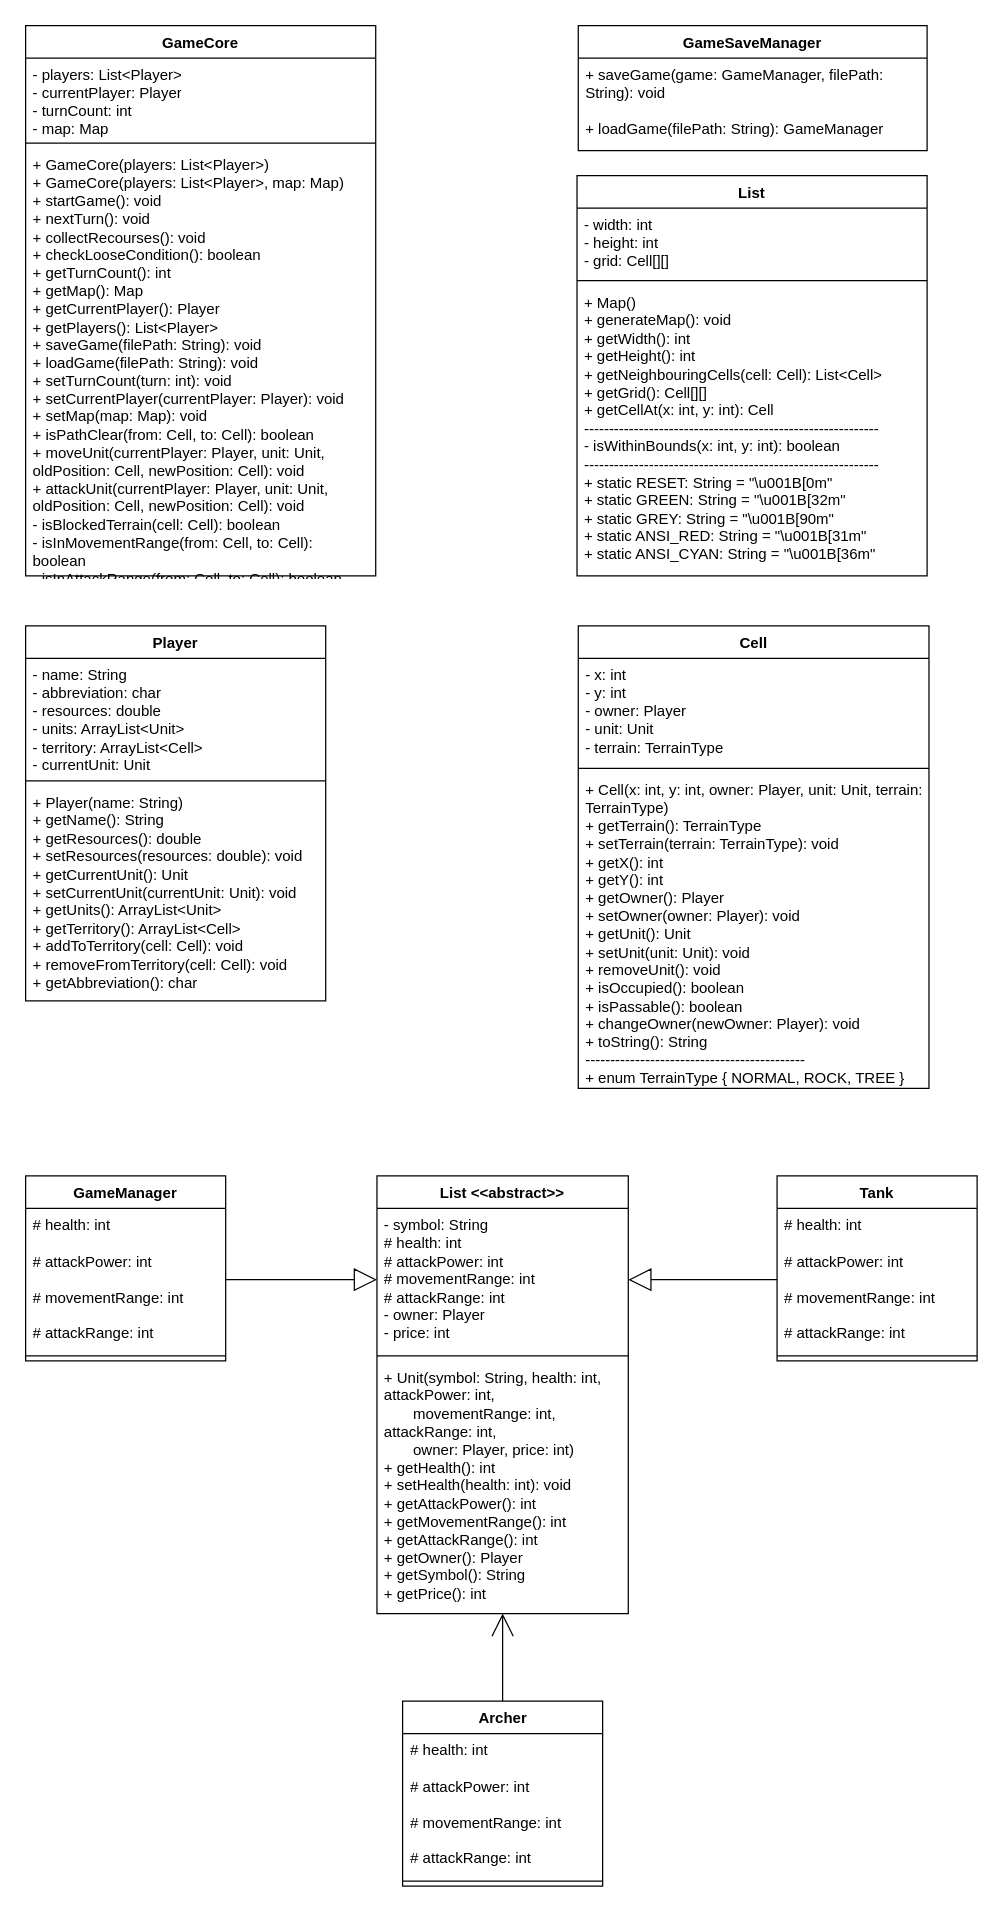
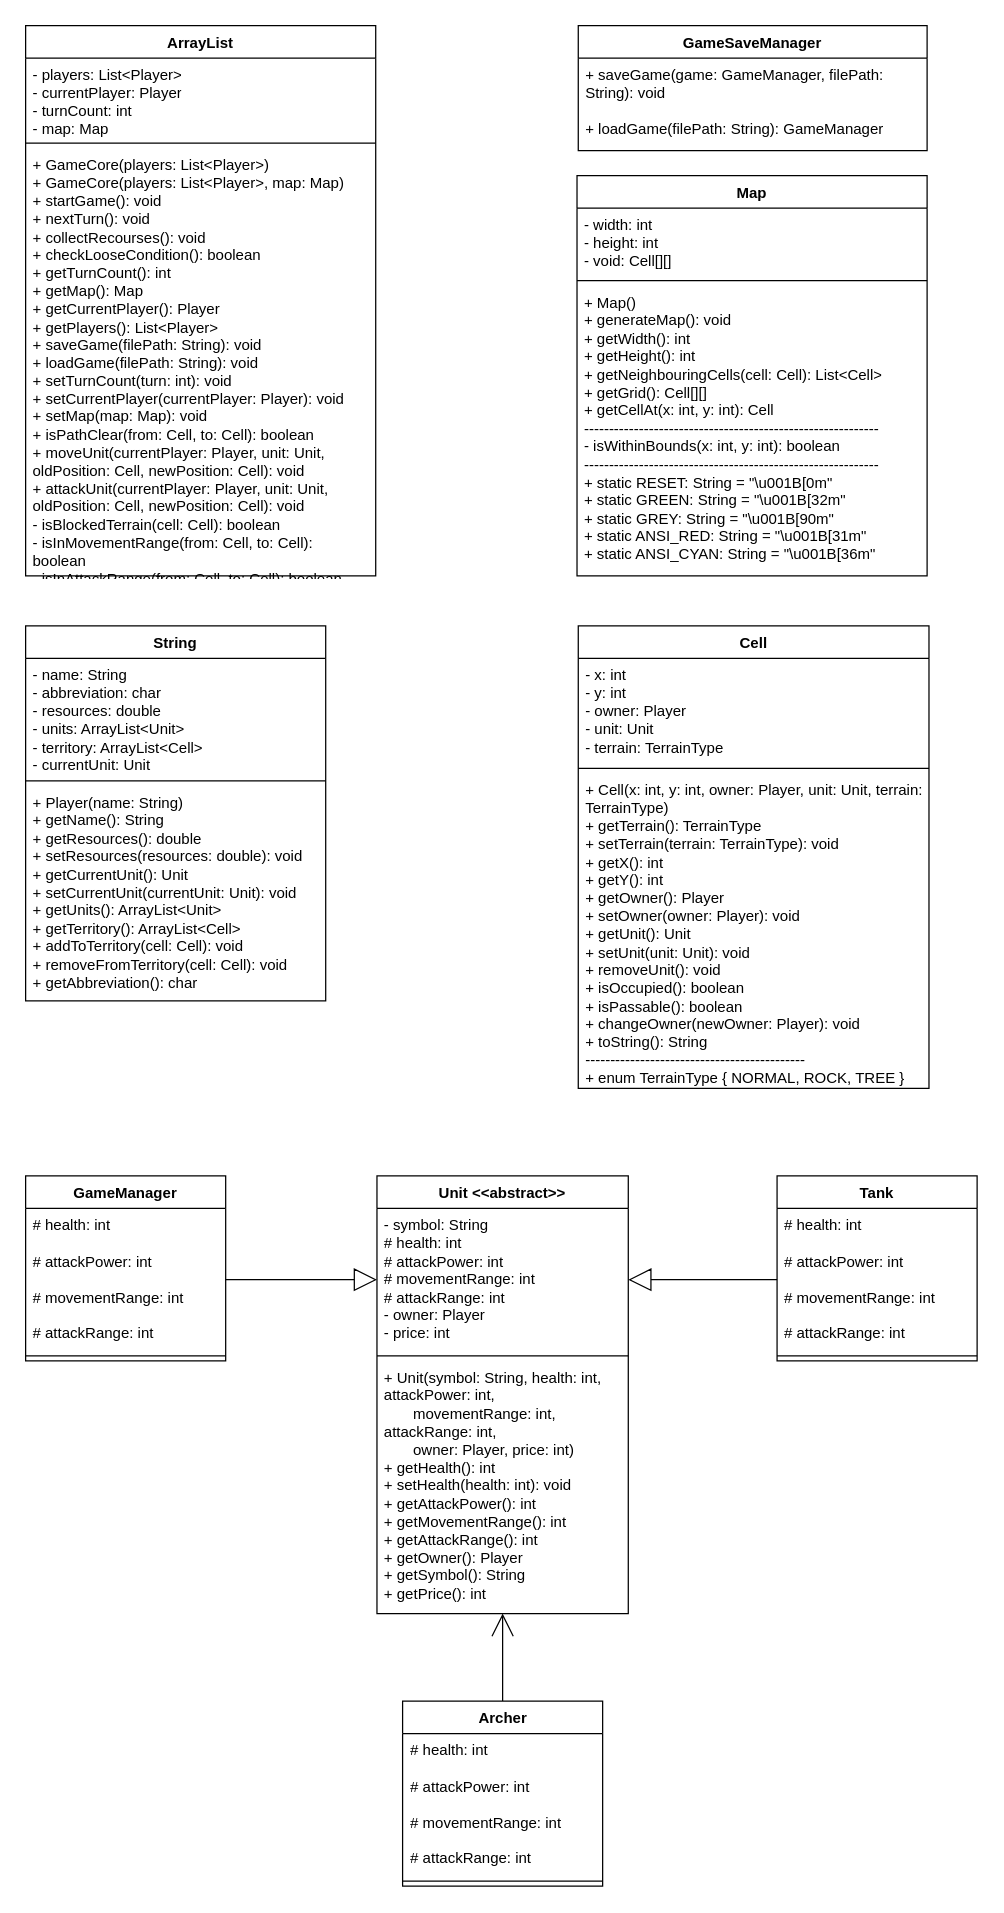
- <mxCell id="32" value="&lt;div&gt;GameCore&lt;/div&gt;&lt;div&gt;&lt;br&gt;&lt;/div&gt;" style="swimlane;fontStyle=1;align=center;verticalAlign=top;childLayout=stackLayout;horizontal=1;startSize=26;horizontalStack=0;resizeParent=1;resizeParentMax=0;resizeLast=0;collapsible=1;marginBottom=0;whiteSpace=wrap;html=1;" parent="1" vertex="1"><mxGeometry x="20" y="20" width="280" height="440" as="geometry" /></mxCell>
+ <mxCell id="32" value="&lt;div&gt;ArrayList&lt;/div&gt;&lt;div&gt;&lt;br&gt;&lt;/div&gt;" style="swimlane;fontStyle=1;align=center;verticalAlign=top;childLayout=stackLayout;horizontal=1;startSize=26;horizontalStack=0;resizeParent=1;resizeParentMax=0;resizeLast=0;collapsible=1;marginBottom=0;whiteSpace=wrap;html=1;" parent="1" vertex="1"><mxGeometry x="20" y="20" width="280" height="440" as="geometry" /></mxCell>
- <mxCell id="22" value="List" style="swimlane;fontStyle=1;align=center;verticalAlign=top;childLayout=stackLayout;horizontal=1;startSize=26;horizontalStack=0;resizeParent=1;resizeParentMax=0;resizeLast=0;collapsible=1;marginBottom=0;whiteSpace=wrap;html=1;" parent="1" vertex="1"><mxGeometry x="461" y="140" width="280" height="320" as="geometry" /></mxCell>
+ <mxCell id="22" value="Map" style="swimlane;fontStyle=1;align=center;verticalAlign=top;childLayout=stackLayout;horizontal=1;startSize=26;horizontalStack=0;resizeParent=1;resizeParentMax=0;resizeLast=0;collapsible=1;marginBottom=0;whiteSpace=wrap;html=1;" parent="1" vertex="1"><mxGeometry x="461" y="140" width="280" height="320" as="geometry" /></mxCell>
- <mxCell id="23" value="- width: int&lt;br&gt;- height: int&lt;br&gt;- grid: Cell[][]" style="text;strokeColor=none;fillColor=none;align=left;verticalAlign=top;spacingLeft=4;spacingRight=4;overflow=hidden;rotatable=0;points=[[0,0.5],[1,0.5]];portConstraint=eastwest;whiteSpace=wrap;html=1;" parent="22" vertex="1"><mxGeometry y="26" width="280" height="54" as="geometry" /></mxCell>
+ <mxCell id="23" value="- width: int&lt;br&gt;- height: int&lt;br&gt;- void: Cell[][]" style="text;strokeColor=none;fillColor=none;align=left;verticalAlign=top;spacingLeft=4;spacingRight=4;overflow=hidden;rotatable=0;points=[[0,0.5],[1,0.5]];portConstraint=eastwest;whiteSpace=wrap;html=1;" parent="22" vertex="1"><mxGeometry y="26" width="280" height="54" as="geometry" /></mxCell>
- <mxCell id="18" value="Player" style="swimlane;fontStyle=1;align=center;verticalAlign=top;childLayout=stackLayout;horizontal=1;startSize=26;horizontalStack=0;resizeParent=1;resizeParentMax=0;resizeLast=0;collapsible=1;marginBottom=0;whiteSpace=wrap;html=1;" parent="1" vertex="1"><mxGeometry x="20" y="500" width="240" height="300" as="geometry" /></mxCell>
+ <mxCell id="18" value="String" style="swimlane;fontStyle=1;align=center;verticalAlign=top;childLayout=stackLayout;horizontal=1;startSize=26;horizontalStack=0;resizeParent=1;resizeParentMax=0;resizeLast=0;collapsible=1;marginBottom=0;whiteSpace=wrap;html=1;" parent="1" vertex="1"><mxGeometry x="20" y="500" width="240" height="300" as="geometry" /></mxCell>
- <mxCell id="2" value="List &amp;lt;&amp;lt;abstract&amp;gt;&amp;gt;" style="swimlane;fontStyle=1;align=center;verticalAlign=top;childLayout=stackLayout;horizontal=1;startSize=26;horizontalStack=0;resizeParent=1;resizeParentMax=0;resizeLast=0;collapsible=1;marginBottom=0;whiteSpace=wrap;html=1;" parent="1" vertex="1"><mxGeometry x="301" y="940" width="201" height="350" as="geometry" /></mxCell>
+ <mxCell id="2" value="Unit &amp;lt;&amp;lt;abstract&amp;gt;&amp;gt;" style="swimlane;fontStyle=1;align=center;verticalAlign=top;childLayout=stackLayout;horizontal=1;startSize=26;horizontalStack=0;resizeParent=1;resizeParentMax=0;resizeLast=0;collapsible=1;marginBottom=0;whiteSpace=wrap;html=1;" parent="1" vertex="1"><mxGeometry x="301" y="940" width="201" height="350" as="geometry" /></mxCell>
